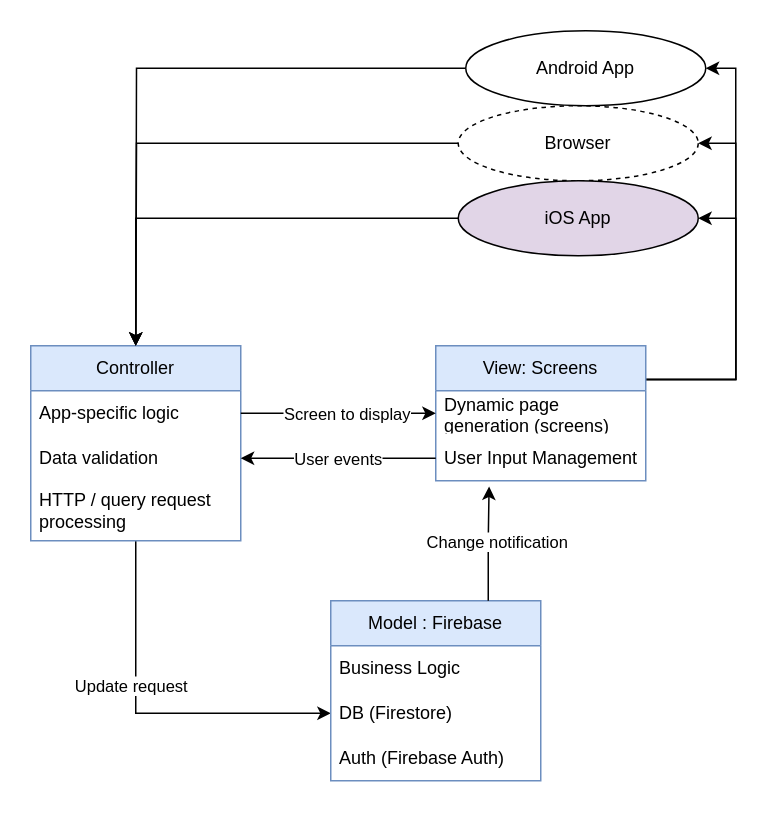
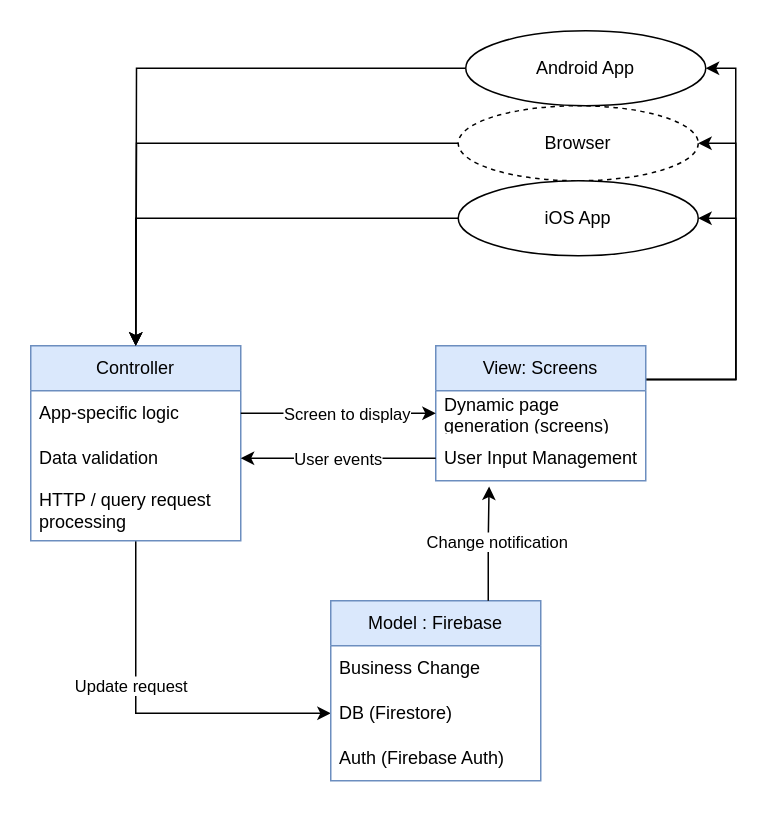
- <mxCell id="27" value="iOS App" style="ellipse;whiteSpace=wrap;html=1;fillColor=#e1d5e7;" vertex="1" parent="1"><mxGeometry x="305" y="120" width="160" height="50" as="geometry" /></mxCell>
+ <mxCell id="27" value="iOS App" style="ellipse;whiteSpace=wrap;html=1;" vertex="1" parent="1"><mxGeometry x="305" y="120" width="160" height="50" as="geometry" /></mxCell>
- <mxCell id="15" value="Business Logic" style="text;strokeColor=none;fillColor=none;align=left;verticalAlign=middle;spacingLeft=4;spacingRight=4;overflow=hidden;points=[[0,0.5],[1,0.5]];portConstraint=eastwest;rotatable=0;whiteSpace=wrap;html=1;" vertex="1" parent="14"><mxGeometry y="30" width="140" height="30" as="geometry" /></mxCell>
+ <mxCell id="15" value="Business Change" style="text;strokeColor=none;fillColor=none;align=left;verticalAlign=middle;spacingLeft=4;spacingRight=4;overflow=hidden;points=[[0,0.5],[1,0.5]];portConstraint=eastwest;rotatable=0;whiteSpace=wrap;html=1;" vertex="1" parent="14"><mxGeometry y="30" width="140" height="30" as="geometry" /></mxCell>
